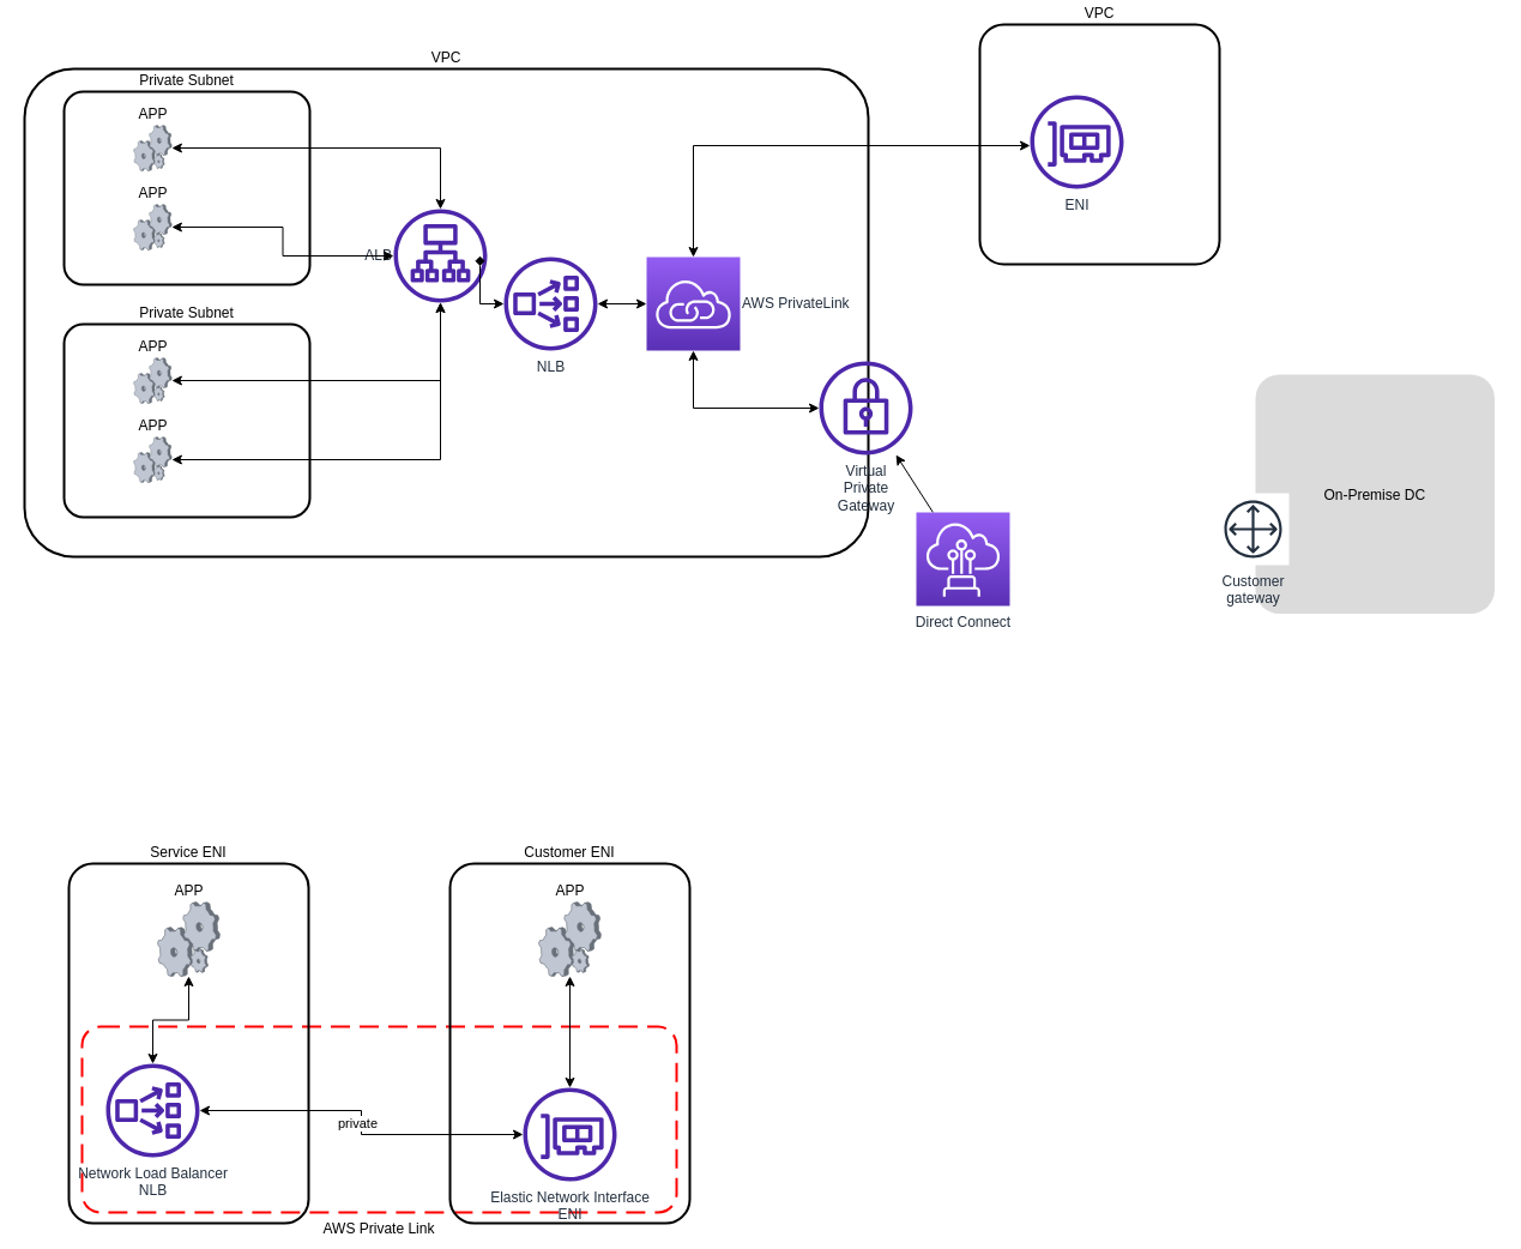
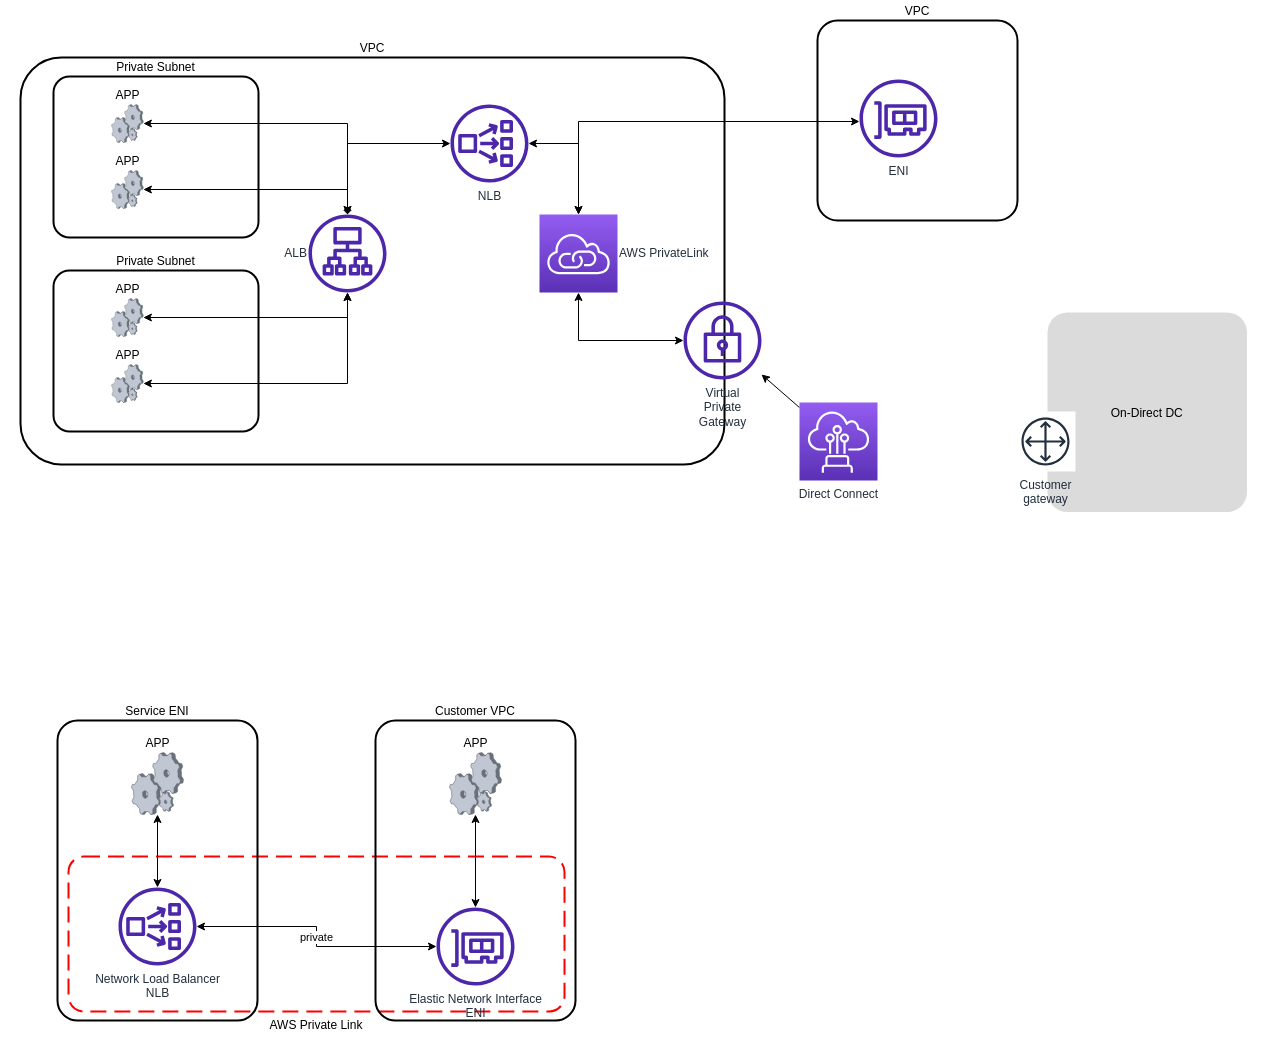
- <mxCell id="19" value="ALB" style="sketch=0;outlineConnect=0;fontColor=#232F3E;gradientColor=none;fillColor=#4D27AA;strokeColor=none;dashed=0;verticalLabelPosition=middle;verticalAlign=middle;align=right;html=1;fontSize=12;fontStyle=0;aspect=fixed;pointerEvents=1;shape=mxgraph.aws4.application_load_balancer;labelPosition=left;" vertex="1" parent="1"><mxGeometry x="328" y="174" width="78" height="78" as="geometry" /></mxCell>
+ <mxCell id="19" value="ALB" style="sketch=0;outlineConnect=0;fontColor=#232F3E;gradientColor=none;fillColor=#4D27AA;strokeColor=none;dashed=0;verticalLabelPosition=middle;verticalAlign=middle;align=right;html=1;fontSize=12;fontStyle=0;aspect=fixed;pointerEvents=1;shape=mxgraph.aws4.application_load_balancer;labelPosition=left;" vertex="1" parent="1"><mxGeometry x="308" y="214" width="78" height="78" as="geometry" /></mxCell>
- <mxCell id="27" value="NLB" style="sketch=0;outlineConnect=0;fontColor=#232F3E;gradientColor=none;fillColor=#4D27AA;strokeColor=none;dashed=0;verticalLabelPosition=bottom;verticalAlign=top;align=center;html=1;fontSize=12;fontStyle=0;aspect=fixed;pointerEvents=1;shape=mxgraph.aws4.network_load_balancer;" vertex="1" parent="1"><mxGeometry x="420" y="214" width="78" height="78" as="geometry" /></mxCell>
+ <mxCell id="27" value="NLB" style="sketch=0;outlineConnect=0;fontColor=#232F3E;gradientColor=none;fillColor=#4D27AA;strokeColor=none;dashed=0;verticalLabelPosition=bottom;verticalAlign=top;align=center;html=1;fontSize=12;fontStyle=0;aspect=fixed;pointerEvents=1;shape=mxgraph.aws4.network_load_balancer;" vertex="1" parent="1"><mxGeometry x="450" y="104" width="78" height="78" as="geometry" /></mxCell>
- <mxCell id="33" value="On-Premise DC" style="rounded=1;arcSize=10;strokeColor=none;fillColor=#DBDBDB;gradientColor=none;" vertex="1" parent="1"><mxGeometry x="1047" y="312" width="199.5" height="199.5" as="geometry" /></mxCell>
+ <mxCell id="33" value="On-Direct DC" style="rounded=1;arcSize=10;strokeColor=none;fillColor=#DBDBDB;gradientColor=none;" vertex="1" parent="1"><mxGeometry x="1047" y="312" width="199.5" height="199.5" as="geometry" /></mxCell>
- <mxCell id="34" value="Direct Connect" style="sketch=0;points=[[0,0,0],[0.25,0,0],[0.5,0,0],[0.75,0,0],[1,0,0],[0,1,0],[0.25,1,0],[0.5,1,0],[0.75,1,0],[1,1,0],[0,0.25,0],[0,0.5,0],[0,0.75,0],[1,0.25,0],[1,0.5,0],[1,0.75,0]];outlineConnect=0;fontColor=#232F3E;gradientColor=#945DF2;gradientDirection=north;fillColor=#5A30B5;strokeColor=#ffffff;dashed=0;verticalLabelPosition=bottom;verticalAlign=top;align=center;html=1;fontSize=12;fontStyle=0;aspect=fixed;shape=mxgraph.aws4.resourceIcon;resIcon=mxgraph.aws4.direct_connect;" vertex="1" parent="1"><mxGeometry x="764" y="427" width="78" height="78" as="geometry" /></mxCell>
+ <mxCell id="34" value="Direct Connect" style="sketch=0;points=[[0,0,0],[0.25,0,0],[0.5,0,0],[0.75,0,0],[1,0,0],[0,1,0],[0.25,1,0],[0.5,1,0],[0.75,1,0],[1,1,0],[0,0.25,0],[0,0.5,0],[0,0.75,0],[1,0.25,0],[1,0.5,0],[1,0.75,0]];outlineConnect=0;fontColor=#232F3E;gradientColor=#945DF2;gradientDirection=north;fillColor=#5A30B5;strokeColor=#ffffff;dashed=0;verticalLabelPosition=bottom;verticalAlign=top;align=center;html=1;fontSize=12;fontStyle=0;aspect=fixed;shape=mxgraph.aws4.resourceIcon;resIcon=mxgraph.aws4.direct_connect;" vertex="1" parent="1"><mxGeometry x="799" y="402" width="78" height="78" as="geometry" /></mxCell>
- <mxCell id="4" value="Customer ENI" style="rounded=1;arcSize=10;dashed=0;fillColor=none;gradientColor=none;strokeWidth=2;labelPosition=center;verticalLabelPosition=top;align=center;verticalAlign=bottom;" vertex="1" parent="1"><mxGeometry x="375" y="720" width="200" height="300" as="geometry" /></mxCell>
+ <mxCell id="4" value="Customer VPC" style="rounded=1;arcSize=10;dashed=0;fillColor=none;gradientColor=none;strokeWidth=2;labelPosition=center;verticalLabelPosition=top;align=center;verticalAlign=bottom;" vertex="1" parent="1"><mxGeometry x="375" y="720" width="200" height="300" as="geometry" /></mxCell>
- <mxCell id="11" value="Network Load Balancer&lt;br&gt;NLB" style="sketch=0;outlineConnect=0;fontColor=#232F3E;gradientColor=none;fillColor=#4D27AA;strokeColor=none;dashed=0;verticalLabelPosition=bottom;verticalAlign=top;align=center;html=1;fontSize=12;fontStyle=0;aspect=fixed;pointerEvents=1;shape=mxgraph.aws4.network_load_balancer;" vertex="1" parent="1"><mxGeometry x="88" y="887" width="78" height="78" as="geometry" /></mxCell>
+ <mxCell id="11" value="Network Load Balancer&lt;br&gt;NLB" style="sketch=0;outlineConnect=0;fontColor=#232F3E;gradientColor=none;fillColor=#4D27AA;strokeColor=none;dashed=0;verticalLabelPosition=bottom;verticalAlign=top;align=center;html=1;fontSize=12;fontStyle=0;aspect=fixed;pointerEvents=1;shape=mxgraph.aws4.network_load_balancer;" vertex="1" parent="1"><mxGeometry x="118" y="887" width="78" height="78" as="geometry" /></mxCell>
